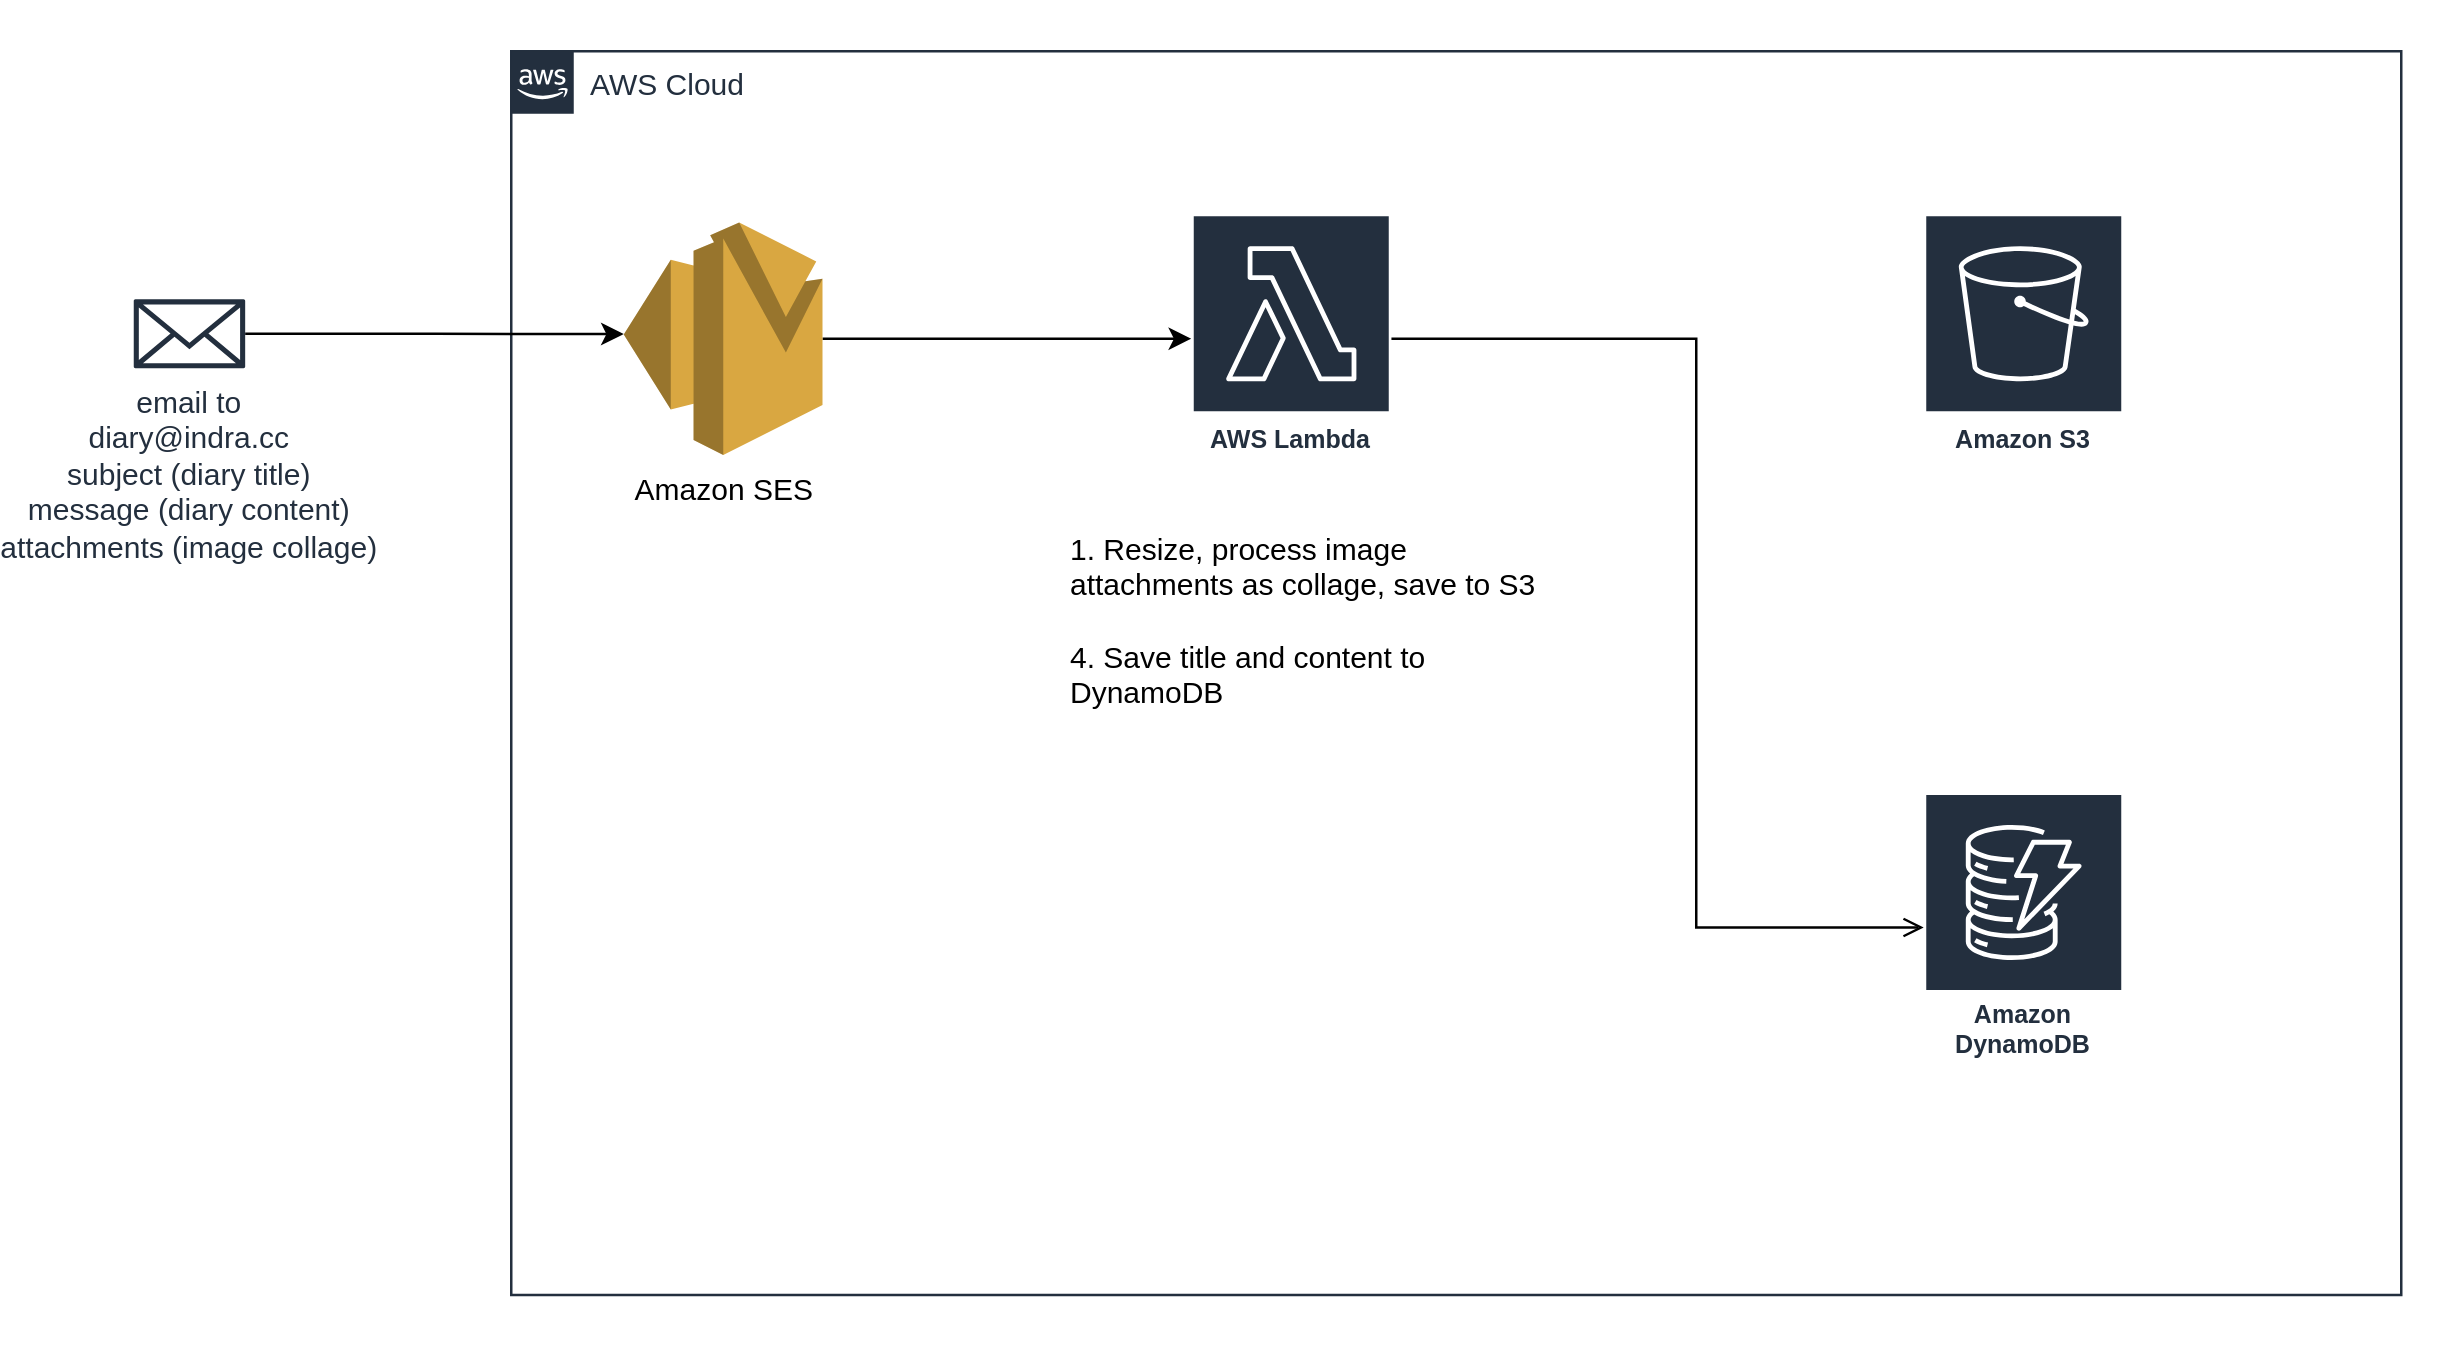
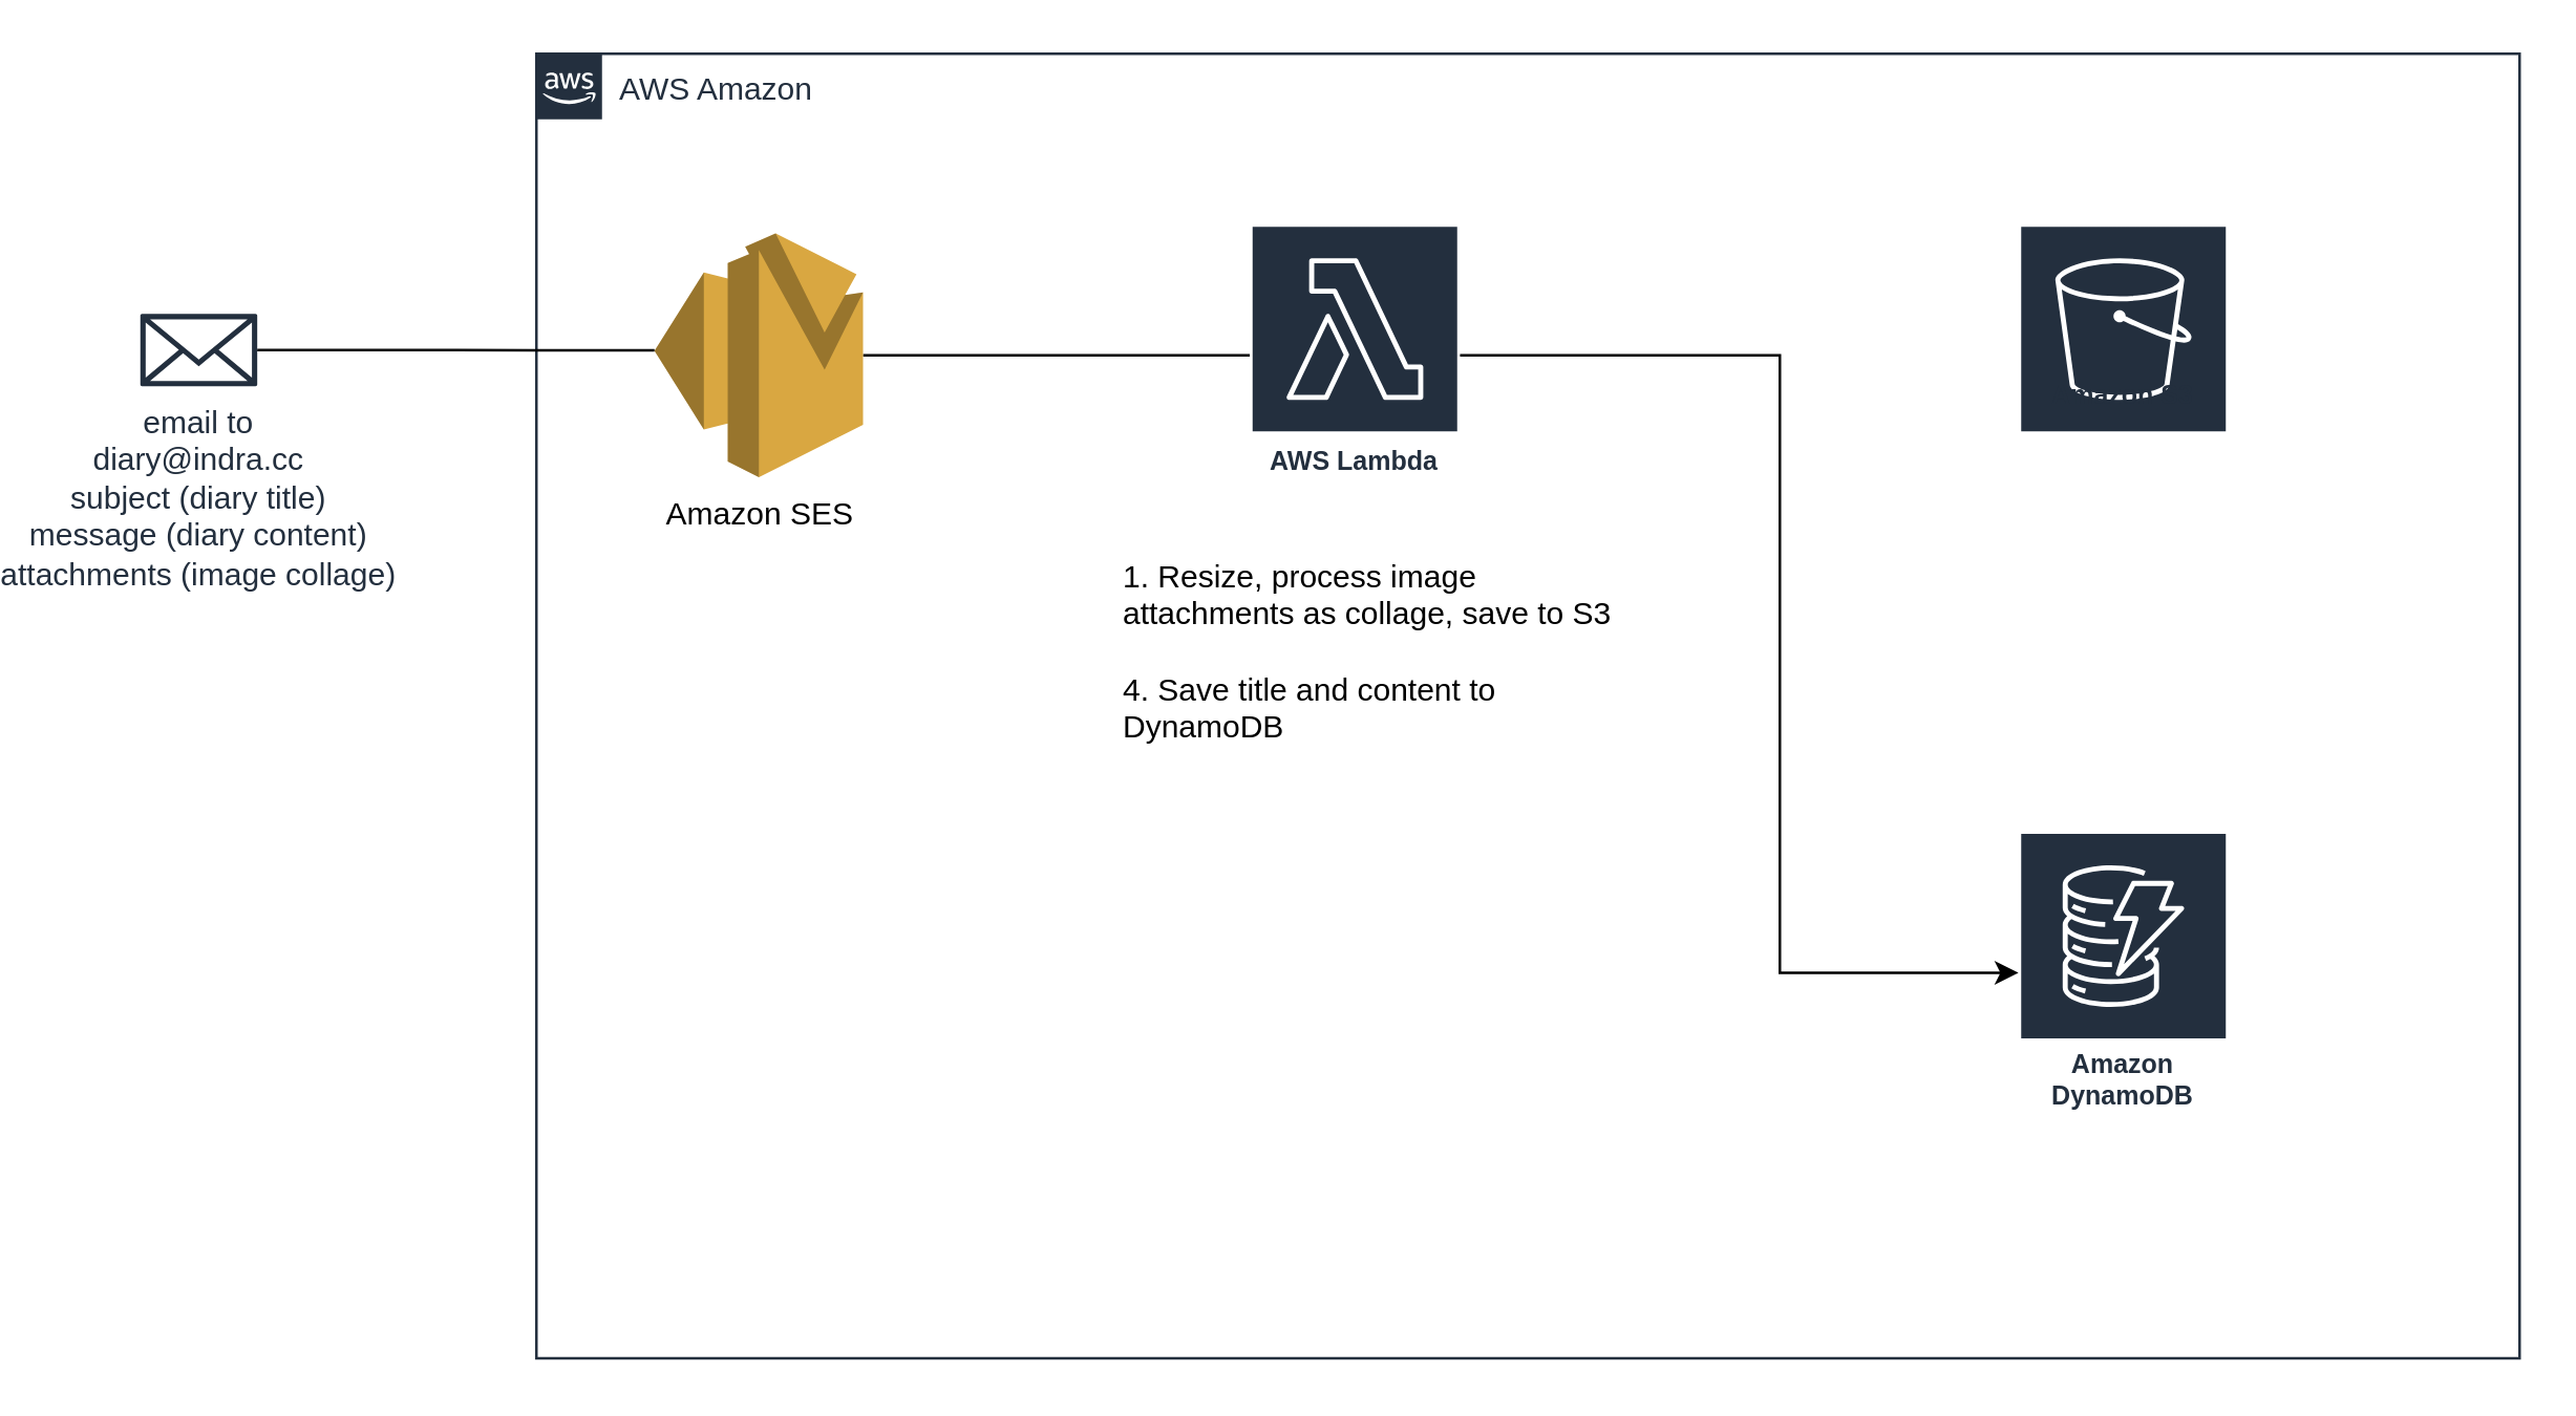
- <mxCell id="2" value="AWS Cloud" style="points=[[0,0],[0.25,0],[0.5,0],[0.75,0],[1,0],[1,0.25],[1,0.5],[1,0.75],[1,1],[0.75,1],[0.5,1],[0.25,1],[0,1],[0,0.75],[0,0.5],[0,0.25]];outlineConnect=0;gradientColor=none;html=1;whiteSpace=wrap;fontSize=12;fontStyle=0;shape=mxgraph.aws4.group;grIcon=mxgraph.aws4.group_aws_cloud_alt;strokeColor=#232F3E;fillColor=none;verticalAlign=top;align=left;spacingLeft=30;fontColor=#232F3E;dashed=0;" parent="1" vertex="1"><mxGeometry x="171" y="20" width="756" height="497.5" as="geometry" /></mxCell>
+ <mxCell id="2" value="AWS Amazon" style="points=[[0,0],[0.25,0],[0.5,0],[0.75,0],[1,0],[1,0.25],[1,0.5],[1,0.75],[1,1],[0.75,1],[0.5,1],[0.25,1],[0,1],[0,0.75],[0,0.5],[0,0.25]];outlineConnect=0;gradientColor=none;html=1;whiteSpace=wrap;fontSize=12;fontStyle=0;shape=mxgraph.aws4.group;grIcon=mxgraph.aws4.group_aws_cloud_alt;strokeColor=#232F3E;fillColor=none;verticalAlign=top;align=left;spacingLeft=30;fontColor=#232F3E;dashed=0;" parent="1" vertex="1"><mxGeometry x="171" y="20" width="756" height="497.5" as="geometry" /></mxCell>
- <mxCell id="3" style="edgeStyle=orthogonalEdgeStyle;rounded=0;orthogonalLoop=1;jettySize=auto;html=1;entryX=0;entryY=0.48;entryDx=0;entryDy=0;entryPerimeter=0;" parent="1" source="4" target="6" edge="1"><mxGeometry relative="1" as="geometry" /></mxCell>
+ <mxCell id="3" style="edgeStyle=orthogonalEdgeStyle;rounded=0;orthogonalLoop=1;jettySize=auto;html=1;entryX=0;entryY=0.48;entryDx=0;entryDy=0;entryPerimeter=0;endArrow=none;" parent="1" source="4" target="6" edge="1"><mxGeometry relative="1" as="geometry" /></mxCell>
- <mxCell id="5" style="edgeStyle=orthogonalEdgeStyle;rounded=0;orthogonalLoop=1;jettySize=auto;html=1;" parent="1" source="6" target="9" edge="1"><mxGeometry relative="1" as="geometry" /></mxCell>
+ <mxCell id="5" style="edgeStyle=orthogonalEdgeStyle;rounded=0;orthogonalLoop=1;jettySize=auto;html=1;endArrow=none;" parent="1" source="6" target="9" edge="1"><mxGeometry relative="1" as="geometry" /></mxCell>
- <mxCell id="7" value="Amazon S3" style="outlineConnect=0;fontColor=#232F3E;gradientColor=none;strokeColor=#ffffff;fillColor=#232F3E;dashed=0;verticalLabelPosition=middle;verticalAlign=bottom;align=center;html=1;whiteSpace=wrap;fontSize=10;fontStyle=1;spacing=3;shape=mxgraph.aws4.productIcon;prIcon=mxgraph.aws4.s3;" parent="1" vertex="1"><mxGeometry x="736" y="85" width="80" height="100" as="geometry" /></mxCell>
+ <mxCell id="7" value="Amazon S3" style="outlineConnect=0;fontColor=#232F3E;gradientColor=none;strokeColor=#ffffff;fillColor=#232F3E;dashed=0;verticalLabelPosition=middle;verticalAlign=bottom;align=center;html=1;whiteSpace=wrap;fontSize=10;fontStyle=1;spacing=3;shape=mxgraph.aws4.productIcon;prIcon=mxgraph.aws4.s3;" parent="1" vertex="1"><mxGeometry x="736" y="85" width="80" height="75" as="geometry" /></mxCell>
- <mxCell id="8" style="edgeStyle=orthogonalEdgeStyle;rounded=0;orthogonalLoop=1;jettySize=auto;html=1;endArrow=open;" parent="1" source="9" target="11" edge="1"><mxGeometry relative="1" as="geometry"><Array as="points"><mxPoint x="645" y="135.5" /><mxPoint x="645" y="370.5" /></Array></mxGeometry></mxCell>
+ <mxCell id="8" style="edgeStyle=orthogonalEdgeStyle;rounded=0;orthogonalLoop=1;jettySize=auto;html=1;" parent="1" source="9" target="11" edge="1"><mxGeometry relative="1" as="geometry"><Array as="points"><mxPoint x="645" y="135.5" /><mxPoint x="645" y="370.5" /></Array></mxGeometry></mxCell>
